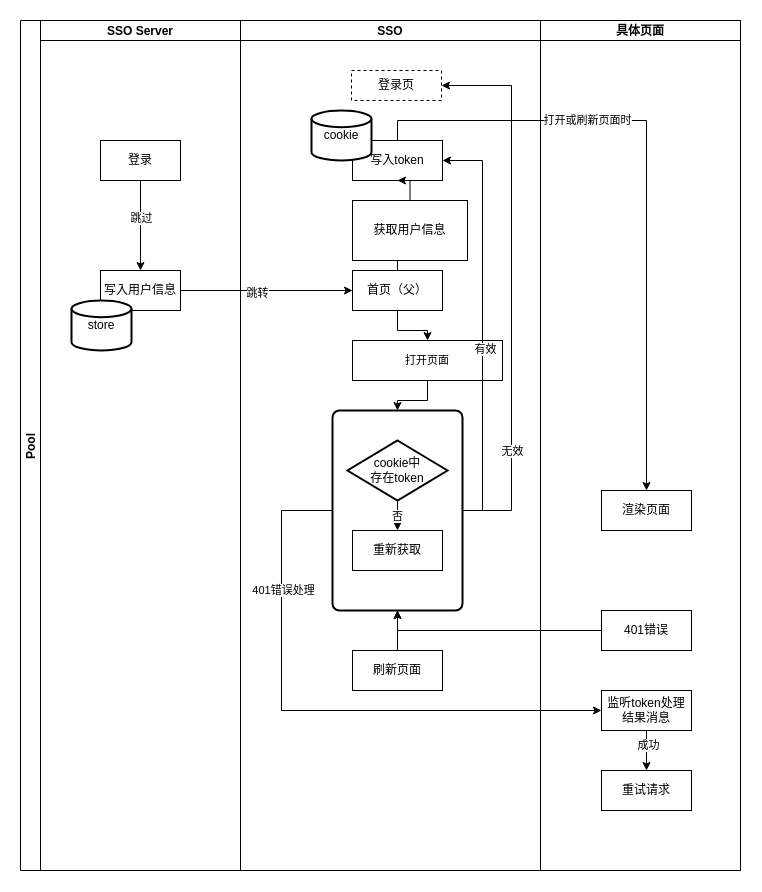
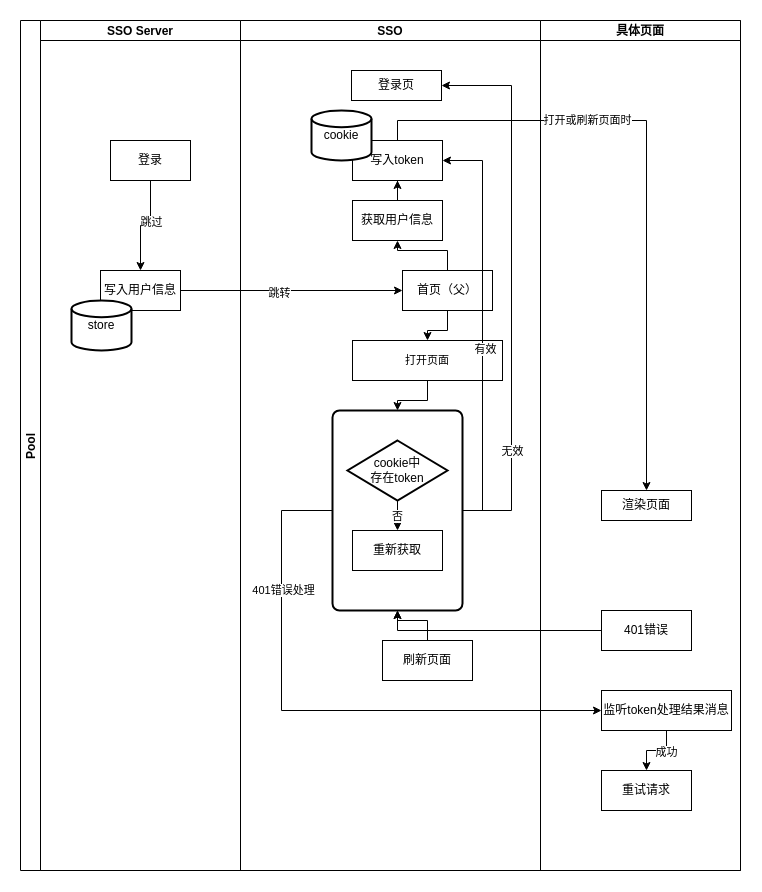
- <mxCell id="10" value="登录页" style="rounded=0;whiteSpace=wrap;html=1;dashed=1;" parent="9" vertex="1"><mxGeometry x="111" y="50" width="90" height="30" as="geometry" /></mxCell>
+ <mxCell id="10" value="登录页" style="rounded=0;whiteSpace=wrap;html=1;" parent="9" vertex="1"><mxGeometry x="111" y="50" width="90" height="30" as="geometry" /></mxCell>
- <mxCell id="6" value="登录" style="rounded=0;whiteSpace=wrap;html=1;" parent="3" vertex="1"><mxGeometry x="60" y="120" width="80" height="40" as="geometry" /></mxCell>
+ <mxCell id="6" value="登录" style="rounded=0;whiteSpace=wrap;html=1;" parent="3" vertex="1"><mxGeometry x="70" y="120" width="80" height="40" as="geometry" /></mxCell>
- <mxCell id="30" value="获取用户信息" style="rounded=0;whiteSpace=wrap;html=1;" vertex="1" parent="9"><mxGeometry x="112" y="180" width="115" height="60" as="geometry" /></mxCell>
+ <mxCell id="30" value="获取用户信息" style="rounded=0;whiteSpace=wrap;html=1;" vertex="1" parent="9"><mxGeometry x="112" y="180" width="90" height="40" as="geometry" /></mxCell>
- <mxCell id="13" value="首页（父）" style="rounded=0;whiteSpace=wrap;html=1;" parent="9" vertex="1"><mxGeometry x="112" y="250" width="90" height="40" as="geometry" /></mxCell>
+ <mxCell id="13" value="首页（父）" style="rounded=0;whiteSpace=wrap;html=1;" parent="9" vertex="1"><mxGeometry x="162" y="250" width="90" height="40" as="geometry" /></mxCell>
- <mxCell id="32" value="渲染页面" style="rounded=0;whiteSpace=wrap;html=1;" parent="31" vertex="1"><mxGeometry x="61" y="470" width="90" height="40" as="geometry" /></mxCell>
+ <mxCell id="32" value="渲染页面" style="rounded=0;whiteSpace=wrap;html=1;" parent="31" vertex="1"><mxGeometry x="61" y="470" width="90" height="30" as="geometry" /></mxCell>
- <mxCell id="27" value="刷新页面" style="rounded=0;whiteSpace=wrap;html=1;" parent="9" vertex="1"><mxGeometry x="112" y="630" width="90" height="40" as="geometry" /></mxCell>
+ <mxCell id="27" value="刷新页面" style="rounded=0;whiteSpace=wrap;html=1;" parent="9" vertex="1"><mxGeometry x="142" y="620" width="90" height="40" as="geometry" /></mxCell>
- <mxCell id="36" value="监听token处理结果消息" style="rounded=0;whiteSpace=wrap;html=1;" parent="31" vertex="1"><mxGeometry x="61" y="670" width="90" height="40" as="geometry" /></mxCell>
+ <mxCell id="36" value="监听token处理结果消息" style="rounded=0;whiteSpace=wrap;html=1;" parent="31" vertex="1"><mxGeometry x="61" y="670" width="130" height="40" as="geometry" /></mxCell>
